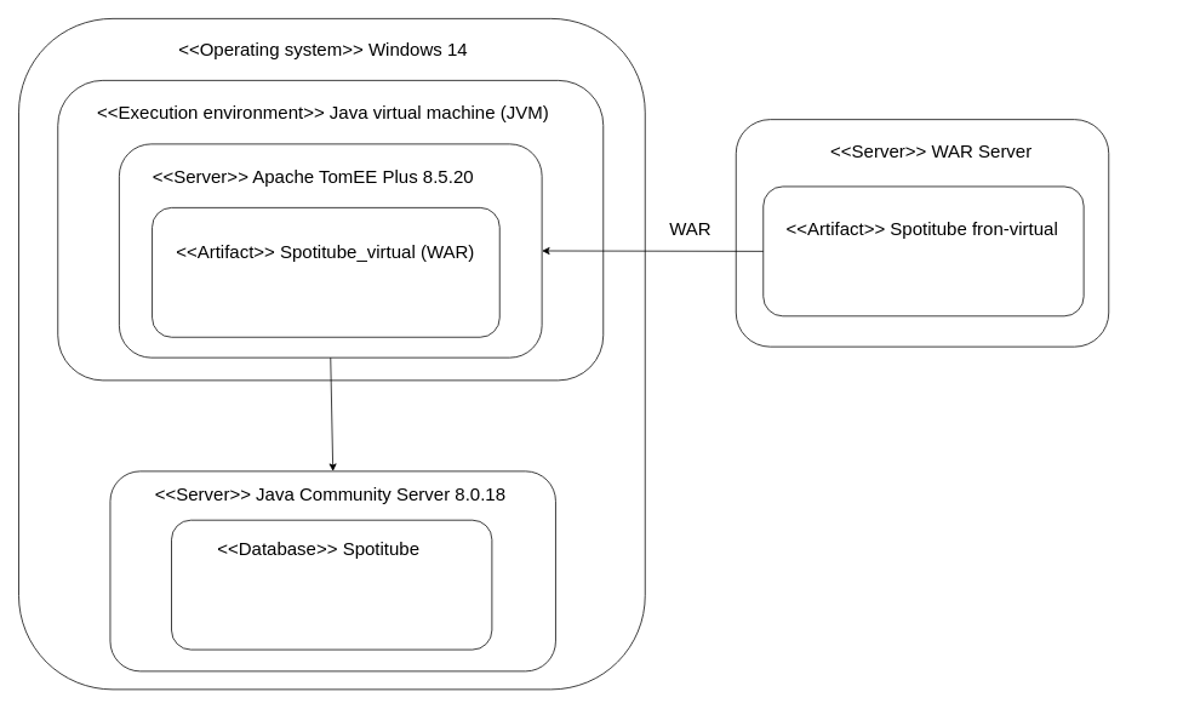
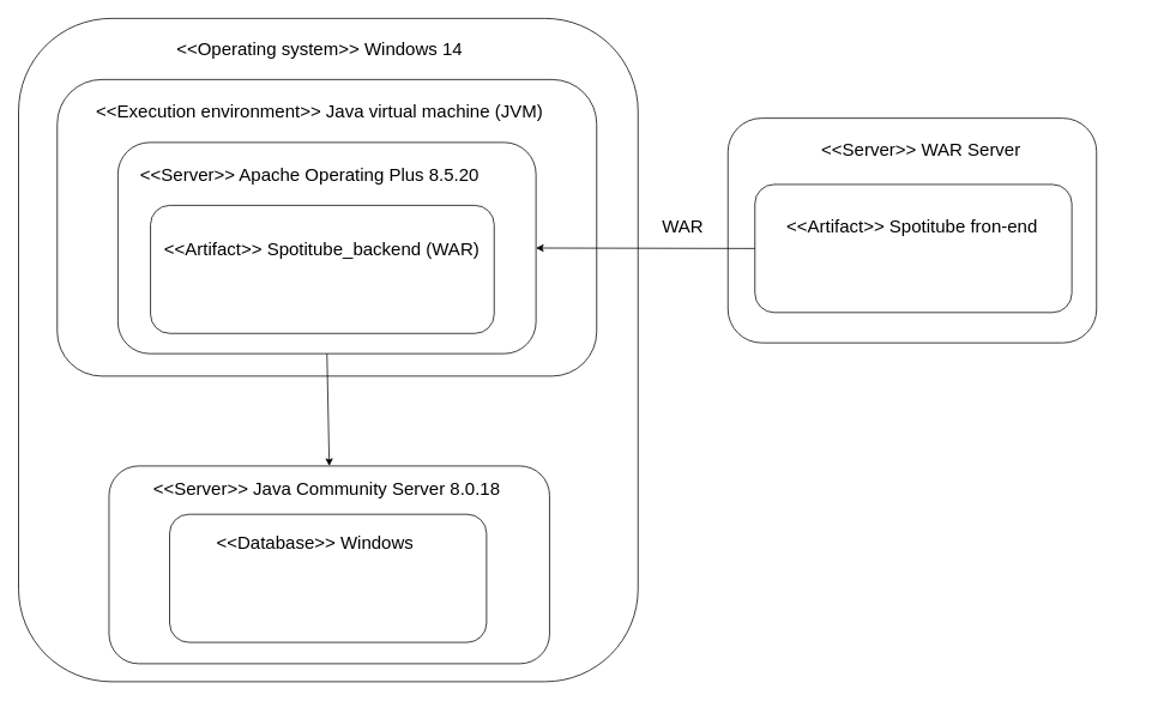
- <mxCell id="12" value="&amp;lt;&amp;lt;Server&amp;gt;&amp;gt; Apache TomEE Plus 8.5.20" style="text;html=1;strokeColor=none;fillColor=none;align=center;verticalAlign=middle;whiteSpace=wrap;rounded=0;fontSize=20;" parent="1" vertex="1"><mxGeometry x="89" y="178" width="510" height="30" as="geometry" /></mxCell>
+ <mxCell id="12" value="&amp;lt;&amp;lt;Server&amp;gt;&amp;gt; Apache Operating Plus 8.5.20" style="text;html=1;strokeColor=none;fillColor=none;align=center;verticalAlign=middle;whiteSpace=wrap;rounded=0;fontSize=20;" parent="1" vertex="1"><mxGeometry x="89" y="178" width="510" height="30" as="geometry" /></mxCell>
- <mxCell id="17" value="&amp;lt;&amp;lt;Artifact&amp;gt;&amp;gt; Spotitube fron-virtual" style="text;html=1;strokeColor=none;fillColor=none;align=center;verticalAlign=middle;whiteSpace=wrap;rounded=0;fontSize=20;" parent="1" vertex="1"><mxGeometry x="759" y="236.25" width="510" height="30" as="geometry" /></mxCell>
+ <mxCell id="17" value="&amp;lt;&amp;lt;Artifact&amp;gt;&amp;gt; Spotitube fron-end" style="text;html=1;strokeColor=none;fillColor=none;align=center;verticalAlign=middle;whiteSpace=wrap;rounded=0;fontSize=20;" parent="1" vertex="1"><mxGeometry x="759" y="236.25" width="510" height="30" as="geometry" /></mxCell>
- <mxCell id="13" value="&amp;lt;&amp;lt;Artifact&amp;gt;&amp;gt; Spotitube_virtual (WAR)" style="text;html=1;strokeColor=none;fillColor=none;align=center;verticalAlign=middle;whiteSpace=wrap;rounded=0;fontSize=20;" parent="1" vertex="1"><mxGeometry x="152.38" y="260.5" width="411" height="30" as="geometry" /></mxCell>
+ <mxCell id="13" value="&amp;lt;&amp;lt;Artifact&amp;gt;&amp;gt; Spotitube_backend (WAR)" style="text;html=1;strokeColor=none;fillColor=none;align=center;verticalAlign=middle;whiteSpace=wrap;rounded=0;fontSize=20;" parent="1" vertex="1"><mxGeometry x="152.38" y="260.5" width="411" height="30" as="geometry" /></mxCell>
- <mxCell id="14" value="&amp;lt;&amp;lt;Database&amp;gt;&amp;gt; Spotitube" style="text;html=1;strokeColor=none;fillColor=none;align=center;verticalAlign=middle;whiteSpace=wrap;rounded=0;fontSize=20;" parent="1" vertex="1"><mxGeometry x="94.5" y="588" width="510" height="30" as="geometry" /></mxCell>
+ <mxCell id="14" value="&amp;lt;&amp;lt;Database&amp;gt;&amp;gt; Windows" style="text;html=1;strokeColor=none;fillColor=none;align=center;verticalAlign=middle;whiteSpace=wrap;rounded=0;fontSize=20;" parent="1" vertex="1"><mxGeometry x="94.5" y="588" width="510" height="30" as="geometry" /></mxCell>
